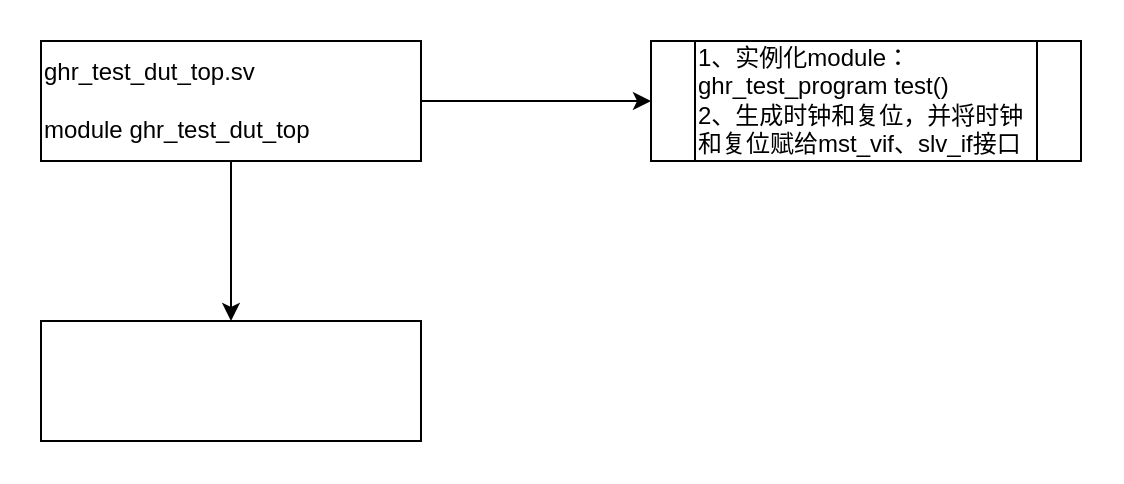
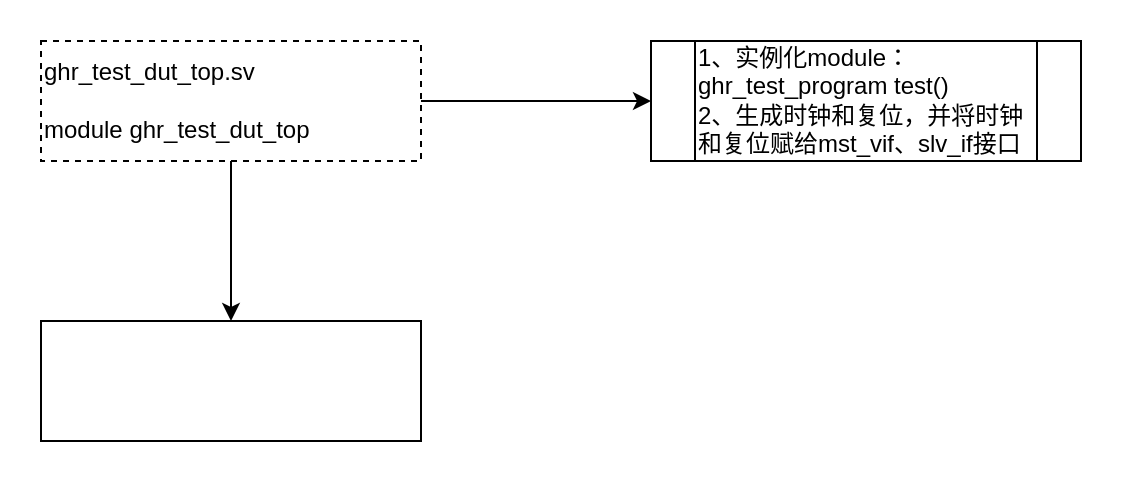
- <mxCell id="4" value="ghr_test_dut_top.sv&lt;br&gt;&lt;br&gt;module&amp;nbsp;ghr_test_dut_top&lt;br&gt;" style="rounded=0;whiteSpace=wrap;html=1;align=left;" vertex="1" parent="1"><mxGeometry x="20" y="20" width="190" height="60" as="geometry" /></mxCell>
+ <mxCell id="4" value="ghr_test_dut_top.sv&lt;br&gt;&lt;br&gt;module&amp;nbsp;ghr_test_dut_top&lt;br&gt;" style="rounded=0;whiteSpace=wrap;html=1;align=left;dashed=1;" vertex="1" parent="1"><mxGeometry x="20" y="20" width="190" height="60" as="geometry" /></mxCell>
